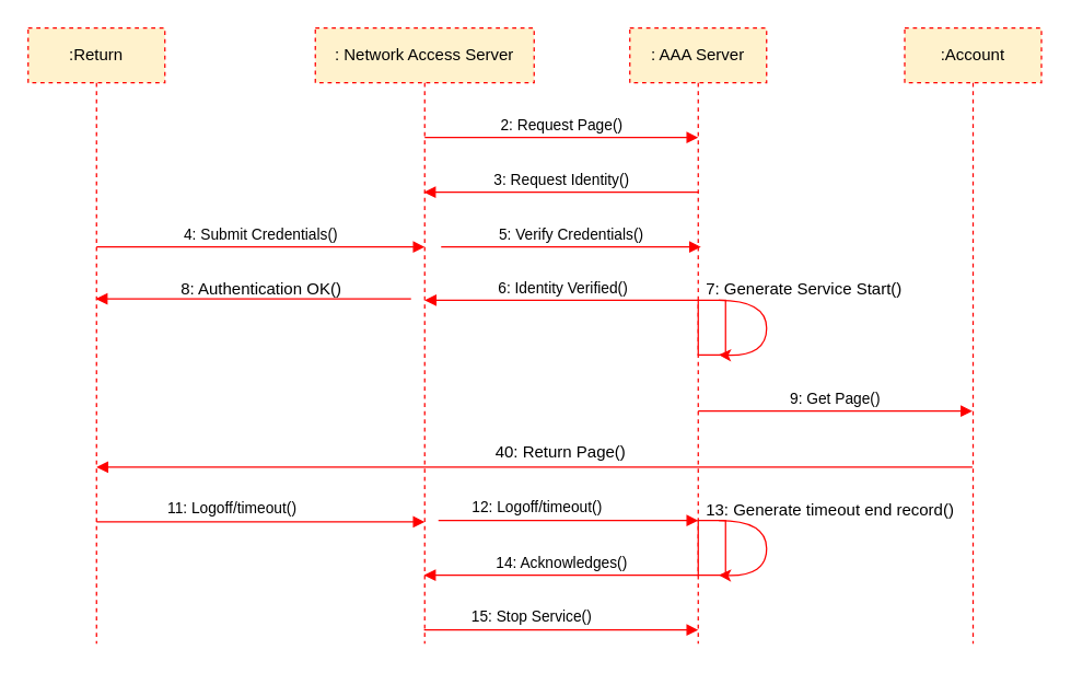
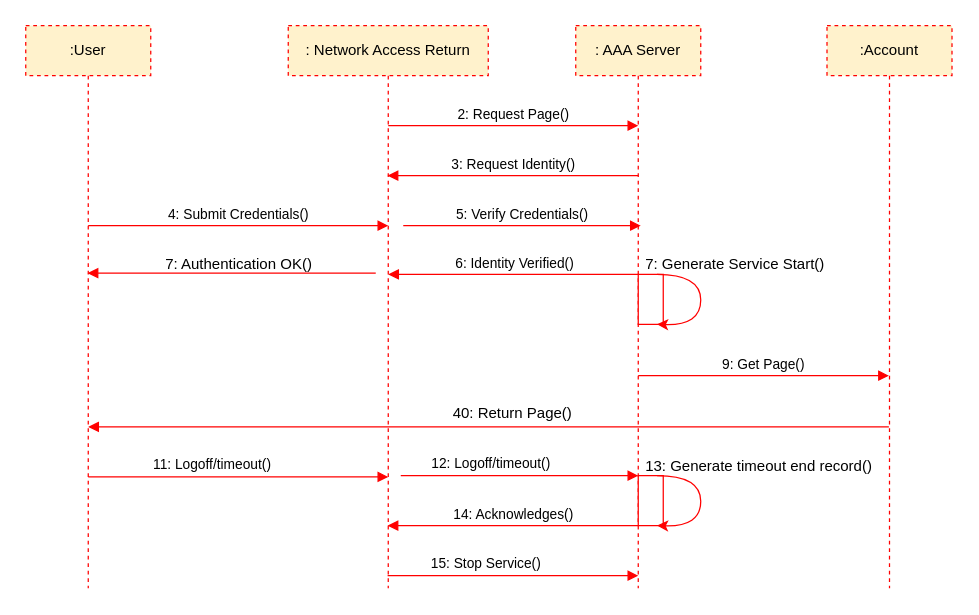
- <mxCell id="2" value=":Return" style="shape=umlLifeline;perimeter=lifelinePerimeter;whiteSpace=wrap;html=1;container=1;collapsible=0;recursiveResize=0;outlineConnect=0;perimeterSpacing=9;horizontal=1;dashed=1;strokeColor=#FF0000;fillColor=#fff2cc;" vertex="1" parent="1"><mxGeometry x="20" y="20" width="100" height="450" as="geometry" /></mxCell>
+ <mxCell id="2" value=":User" style="shape=umlLifeline;perimeter=lifelinePerimeter;whiteSpace=wrap;html=1;container=1;collapsible=0;recursiveResize=0;outlineConnect=0;perimeterSpacing=9;horizontal=1;dashed=1;strokeColor=#FF0000;fillColor=#fff2cc;" vertex="1" parent="1"><mxGeometry x="20" y="20" width="100" height="450" as="geometry" /></mxCell>
- <mxCell id="3" value=": Network Access Server" style="shape=umlLifeline;perimeter=lifelinePerimeter;whiteSpace=wrap;html=1;container=1;collapsible=0;recursiveResize=0;outlineConnect=0;perimeterSpacing=9;horizontal=1;dashed=1;strokeColor=#FF0000;fillColor=#fff2cc;" vertex="1" parent="1"><mxGeometry x="230" y="20" width="160" height="450" as="geometry" /></mxCell>
+ <mxCell id="3" value=": Network Access Return" style="shape=umlLifeline;perimeter=lifelinePerimeter;whiteSpace=wrap;html=1;container=1;collapsible=0;recursiveResize=0;outlineConnect=0;perimeterSpacing=9;horizontal=1;dashed=1;strokeColor=#FF0000;fillColor=#fff2cc;" vertex="1" parent="1"><mxGeometry x="230" y="20" width="160" height="450" as="geometry" /></mxCell>
- <mxCell id="13" value="8: Authentication OK()" style="text;html=1;" vertex="1" parent="1"><mxGeometry x="130" y="197" width="140" height="30" as="geometry" /></mxCell>
+ <mxCell id="13" value="7: Authentication OK()" style="text;html=1;" vertex="1" parent="1"><mxGeometry x="130" y="197" width="140" height="30" as="geometry" /></mxCell>
